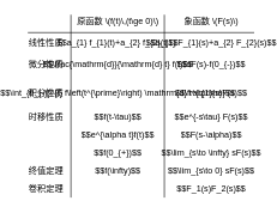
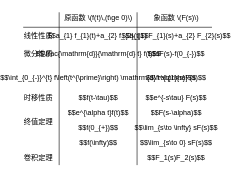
- <mxCell id="4" value="积分性质" style="text;html=1;align=center;verticalAlign=middle;resizable=0;points=[];autosize=1;strokeColor=none;fillColor=none;" vertex="1" parent="1"><mxGeometry x="20" y="120" width="60" height="20" as="geometry" /></mxCell>
- <mxCell id="6" value="终值定理" style="text;html=1;align=center;verticalAlign=middle;resizable=1;points=[];autosize=1;strokeColor=none;fillColor=none;movable=1;rotatable=1;deletable=1;editable=1;connectable=1;" vertex="1" parent="1"><mxGeometry x="20" y="225" width="60" height="25" as="geometry" /></mxCell>
+ <mxCell id="6" value="终值定理" style="text;html=1;align=center;verticalAlign=middle;resizable=1;points=[];autosize=1;strokeColor=none;fillColor=none;movable=1;rotatable=1;deletable=1;editable=1;connectable=1;" vertex="1" parent="1"><mxGeometry x="20" y="190" width="60" height="25" as="geometry" /></mxCell>
